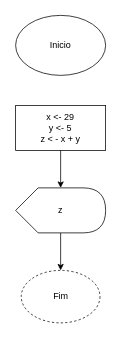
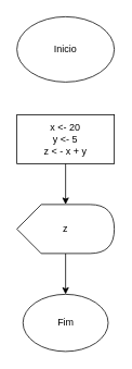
- <mxCell id="4" value="x &amp;lt;- 29&lt;div&gt;y &amp;lt;- 5&lt;/div&gt;&lt;div&gt;z &amp;lt; - x + y&lt;/div&gt;" style="rounded=0;whiteSpace=wrap;html=1;" vertex="1" parent="1"><mxGeometry x="20" y="140" width="120" height="60" as="geometry" /></mxCell>
+ <mxCell id="4" value="x &amp;lt;- 20&lt;div&gt;y &amp;lt;- 5&lt;/div&gt;&lt;div&gt;z &amp;lt; - x + y&lt;/div&gt;" style="rounded=0;whiteSpace=wrap;html=1;" vertex="1" parent="1"><mxGeometry x="20" y="140" width="120" height="60" as="geometry" /></mxCell>
- <mxCell id="3" value="Fim" style="ellipse;whiteSpace=wrap;html=1;dashed=1;" vertex="1" parent="1"><mxGeometry x="27.5" y="360" width="105" height="70" as="geometry" /></mxCell>
+ <mxCell id="3" value="Fim" style="ellipse;whiteSpace=wrap;html=1;" vertex="1" parent="1"><mxGeometry x="27.5" y="360" width="105" height="70" as="geometry" /></mxCell>
